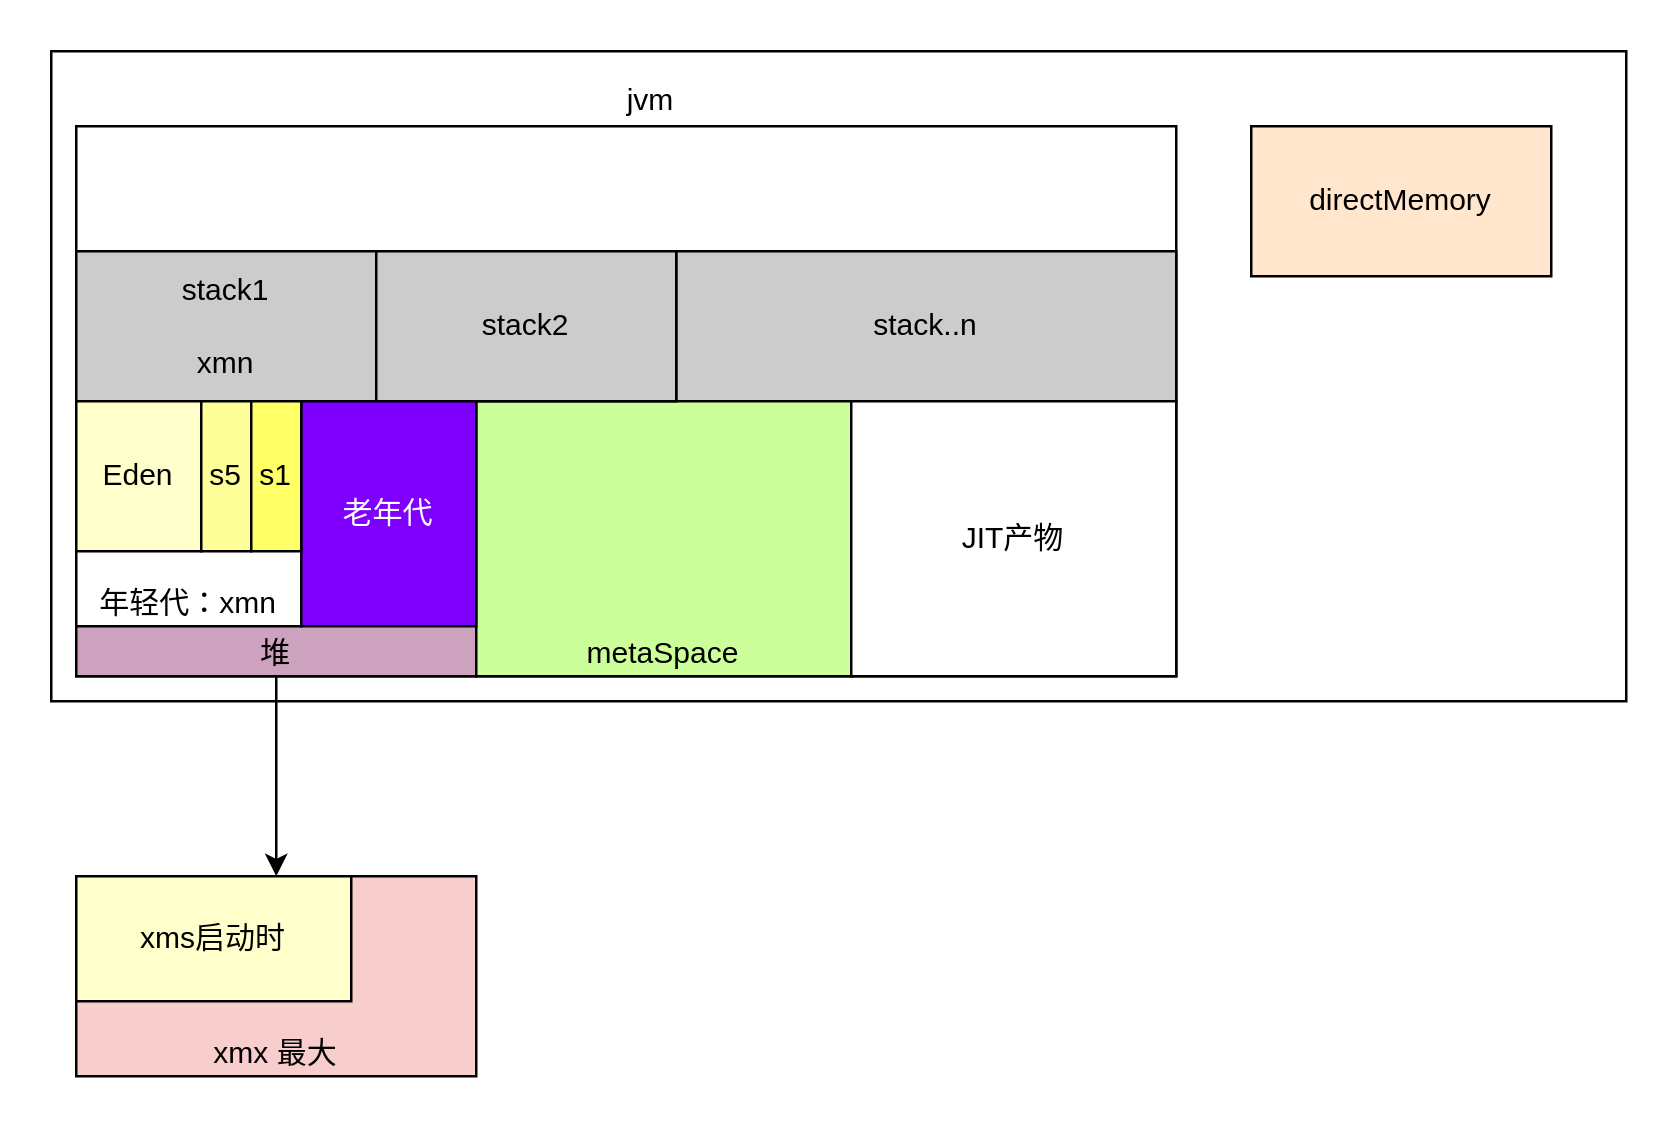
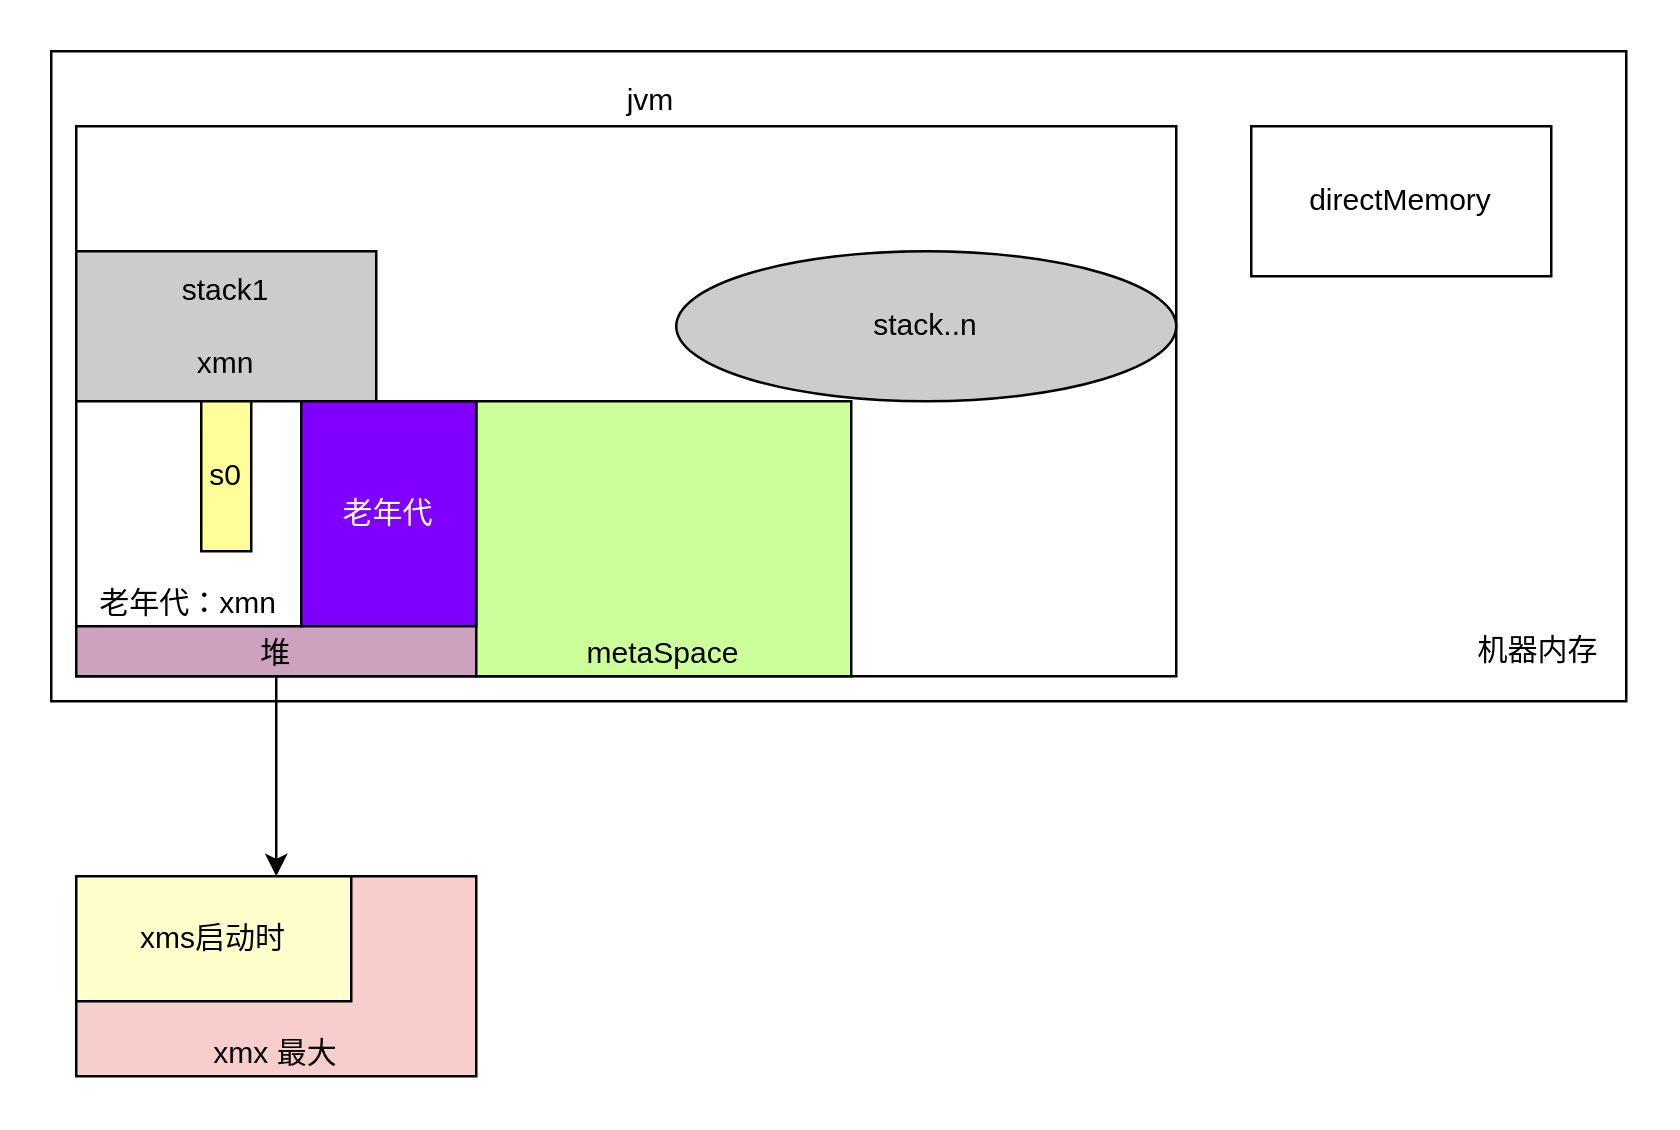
- <mxCell id="4" value="directMemory" parent="1" style="rounded=0;whiteSpace=wrap;html=1;fillColor=#ffe6cc;" vertex="1"><mxGeometry as="geometry" x="500" y="50" width="120" height="60" /></mxCell>
+ <mxCell id="4" value="directMemory" parent="1" style="rounded=0;whiteSpace=wrap;html=1;" vertex="1"><mxGeometry as="geometry" x="500" y="50" width="120" height="60" /></mxCell>
- <mxCell id="14" value="stack2" parent="1" style="rounded=0;whiteSpace=wrap;html=1;fillColor=#CCCCCC;" vertex="1"><mxGeometry as="geometry" x="150" y="100" width="120" height="60" /></mxCell>
- <mxCell id="9" value="stack..n" parent="1" style="rounded=0;whiteSpace=wrap;html=1;fillColor=#CCCCCC;" vertex="1"><mxGeometry as="geometry" x="270" y="100" width="200" height="60" /></mxCell>
+ <mxCell id="9" value="stack..n" parent="1" style="ellipse;whiteSpace=wrap;html=1;fillColor=#CCCCCC;" vertex="1"><mxGeometry as="geometry" x="270" y="100" width="200" height="60" /></mxCell>
- <mxCell id="16" value="Eden" parent="1" style="rounded=0;whiteSpace=wrap;html=1;fillColor=#FFFFCC;" vertex="1"><mxGeometry as="geometry" x="30" y="160" width="50" height="60" /></mxCell>
- <mxCell id="17" value="s5" parent="1" style="rounded=0;whiteSpace=wrap;html=1;fillColor=#FFFF99;" vertex="1"><mxGeometry as="geometry" x="80" y="160" width="20" height="60" /></mxCell>
+ <mxCell id="17" value="s0" parent="1" style="rounded=0;whiteSpace=wrap;html=1;fillColor=#FFFF99;" vertex="1"><mxGeometry as="geometry" x="80" y="160" width="20" height="60" /></mxCell>
- <mxCell id="18" value="s1" parent="1" style="rounded=0;whiteSpace=wrap;html=1;fillColor=#FFFF66;" vertex="1"><mxGeometry as="geometry" x="100" y="160" width="20" height="60" /></mxCell>
- <mxCell id="11" value="JIT产物" parent="1" style="rounded=0;whiteSpace=wrap;html=1;" vertex="1"><mxGeometry as="geometry" x="340" y="160" width="130" height="110" /></mxCell>
- <mxCell id="13" value="年轻代：xmn" parent="1" style="rounded=0;whiteSpace=wrap;html=1;verticalAlign=bottom;" vertex="1"><mxGeometry as="geometry" x="30" y="160" width="90" height="90" /></mxCell>
+ <mxCell id="13" value="老年代：xmn" parent="1" style="rounded=0;whiteSpace=wrap;html=1;verticalAlign=bottom;" vertex="1"><mxGeometry as="geometry" x="30" y="160" width="90" height="90" /></mxCell>
+ <mxCell id="5" value="机器内存" parent="1" style="text;html=1;strokeColor=none;fillColor=none;align=center;verticalAlign=middle;whiteSpace=wrap;rounded=0;" vertex="1"><mxGeometry as="geometry" x="590" y="250" width="50" height="20" /></mxCell>
